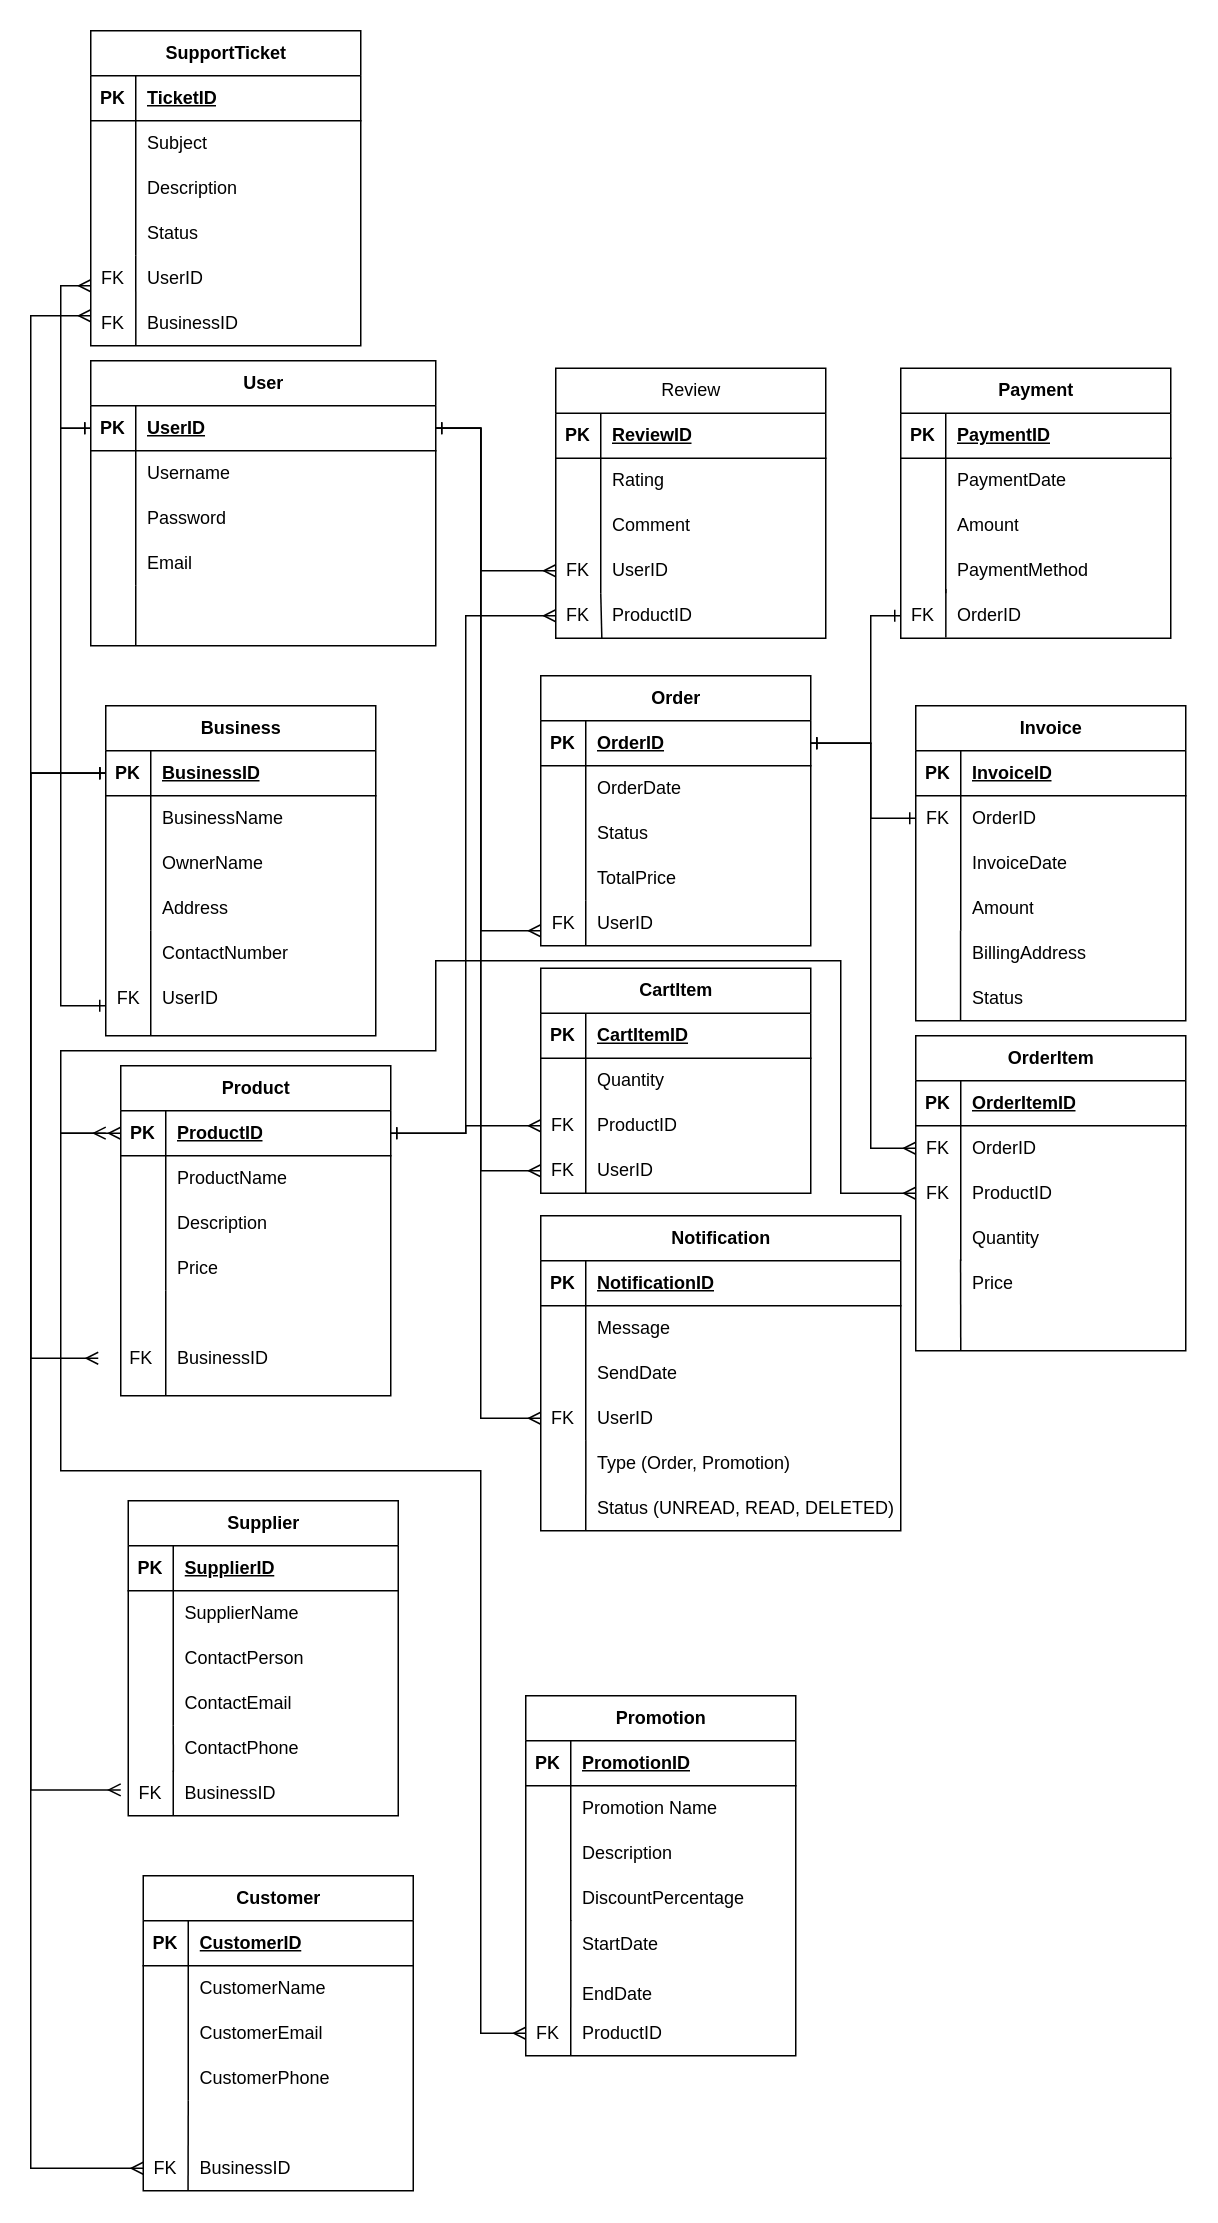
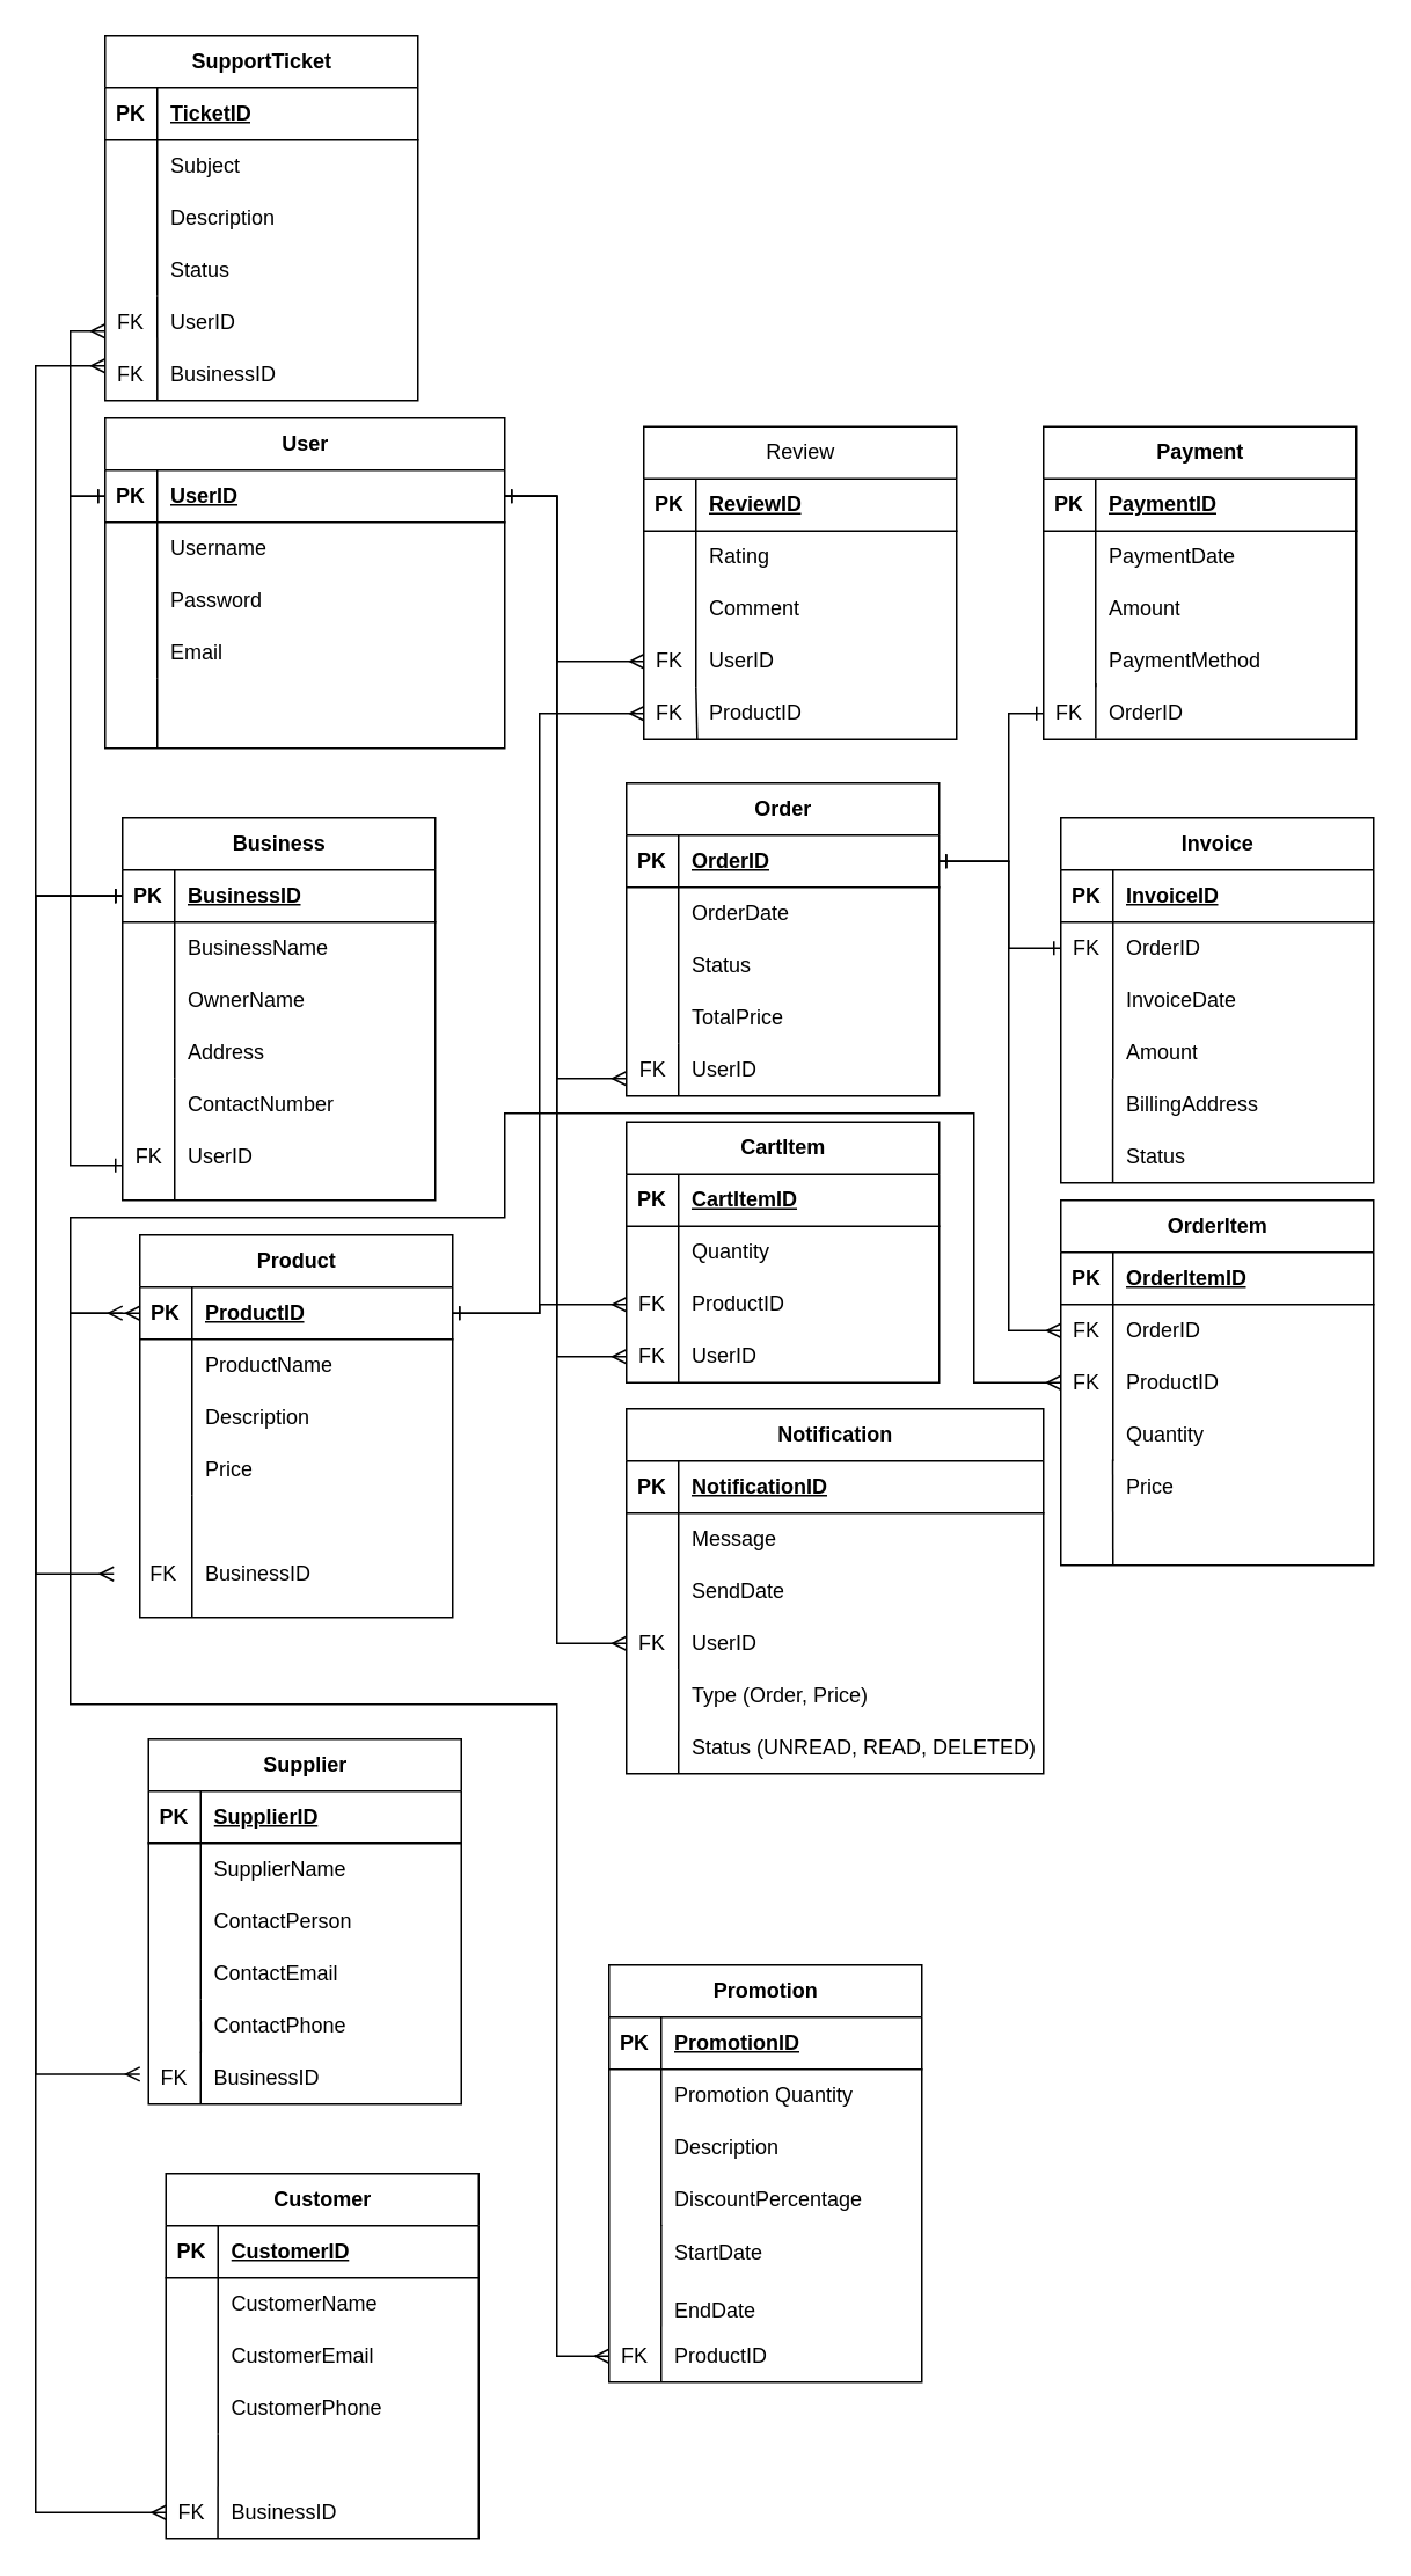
- <mxCell id="286" value="Type (Order, Promotion)" style="shape=partialRectangle;connectable=0;fillColor=none;top=0;left=0;bottom=0;right=0;align=left;spacingLeft=6;overflow=hidden;whiteSpace=wrap;html=1;" parent="284" vertex="1"><mxGeometry x="30" width="150" height="30" as="geometry"><mxRectangle width="150" height="30" as="alternateBounds" /></mxGeometry></mxCell>
+ <mxCell id="286" value="Type (Order, Price)" style="shape=partialRectangle;connectable=0;fillColor=none;top=0;left=0;bottom=0;right=0;align=left;spacingLeft=6;overflow=hidden;whiteSpace=wrap;html=1;" parent="284" vertex="1"><mxGeometry x="30" width="150" height="30" as="geometry"><mxRectangle width="150" height="30" as="alternateBounds" /></mxGeometry></mxCell>
- <mxCell id="208" value="Promotion Name" style="shape=partialRectangle;connectable=0;fillColor=none;top=0;left=0;bottom=0;right=0;align=left;spacingLeft=6;overflow=hidden;whiteSpace=wrap;html=1;" parent="206" vertex="1"><mxGeometry x="30" width="150" height="30" as="geometry"><mxRectangle width="150" height="30" as="alternateBounds" /></mxGeometry></mxCell>
+ <mxCell id="208" value="Promotion Quantity" style="shape=partialRectangle;connectable=0;fillColor=none;top=0;left=0;bottom=0;right=0;align=left;spacingLeft=6;overflow=hidden;whiteSpace=wrap;html=1;" parent="206" vertex="1"><mxGeometry x="30" width="150" height="30" as="geometry"><mxRectangle width="150" height="30" as="alternateBounds" /></mxGeometry></mxCell>
